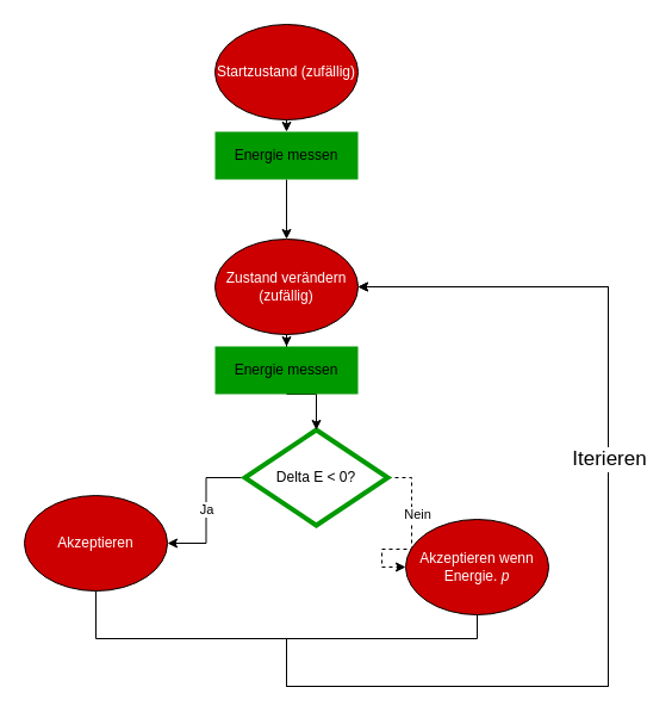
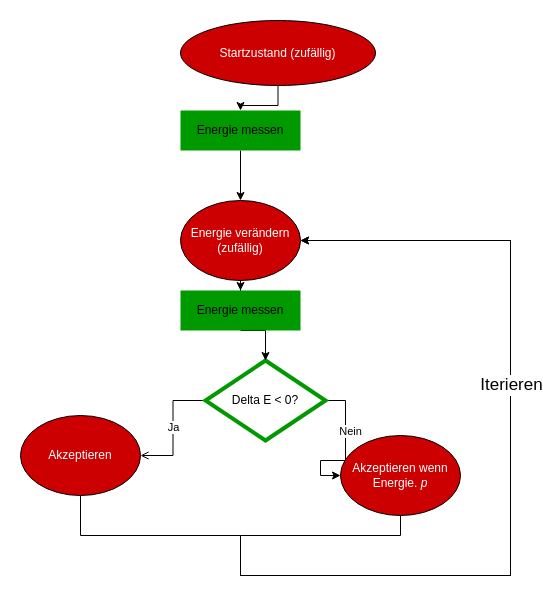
- <mxCell id="19" value="Startzustand (zufällig)" style="ellipse;whiteSpace=wrap;html=1;fontColor=#ffffff;fillColor=#CC0000;" vertex="1" parent="1"><mxGeometry x="180" y="20" width="120" height="80" as="geometry" /></mxCell>
+ <mxCell id="19" value="Startzustand (zufällig)" style="ellipse;whiteSpace=wrap;html=1;fontColor=#ffffff;fillColor=#CC0000;" vertex="1" parent="1"><mxGeometry x="180" y="20" width="195" height="65" as="geometry" /></mxCell>
- <mxCell id="13" value="Zustand verändern (zufällig)" style="ellipse;whiteSpace=wrap;html=1;fontColor=#ffffff;fillColor=#CC0000;" vertex="1" parent="1"><mxGeometry x="180" y="200" width="120" height="80" as="geometry" /></mxCell>
+ <mxCell id="13" value="Energie verändern (zufällig)" style="ellipse;whiteSpace=wrap;html=1;fontColor=#ffffff;fillColor=#CC0000;" vertex="1" parent="1"><mxGeometry x="180" y="200" width="120" height="80" as="geometry" /></mxCell>
- <mxCell id="2" value="" style="edgeStyle=orthogonalEdgeStyle;rounded=0;orthogonalLoop=1;jettySize=auto;html=1;" edge="1" parent="1" source="6" target="8"><mxGeometry relative="1" as="geometry" /></mxCell>
+ <mxCell id="2" value="" style="edgeStyle=orthogonalEdgeStyle;rounded=0;orthogonalLoop=1;jettySize=auto;html=1;endArrow=open;" edge="1" parent="1" source="6" target="8"><mxGeometry relative="1" as="geometry" /></mxCell>
- <mxCell id="4" value="" style="edgeStyle=orthogonalEdgeStyle;rounded=0;orthogonalLoop=1;jettySize=auto;html=1;dashed=1;" edge="1" parent="1" source="6" target="11"><mxGeometry relative="1" as="geometry" /></mxCell>
+ <mxCell id="4" value="" style="edgeStyle=orthogonalEdgeStyle;rounded=0;orthogonalLoop=1;jettySize=auto;html=1;" edge="1" parent="1" source="6" target="11"><mxGeometry relative="1" as="geometry" /></mxCell>
